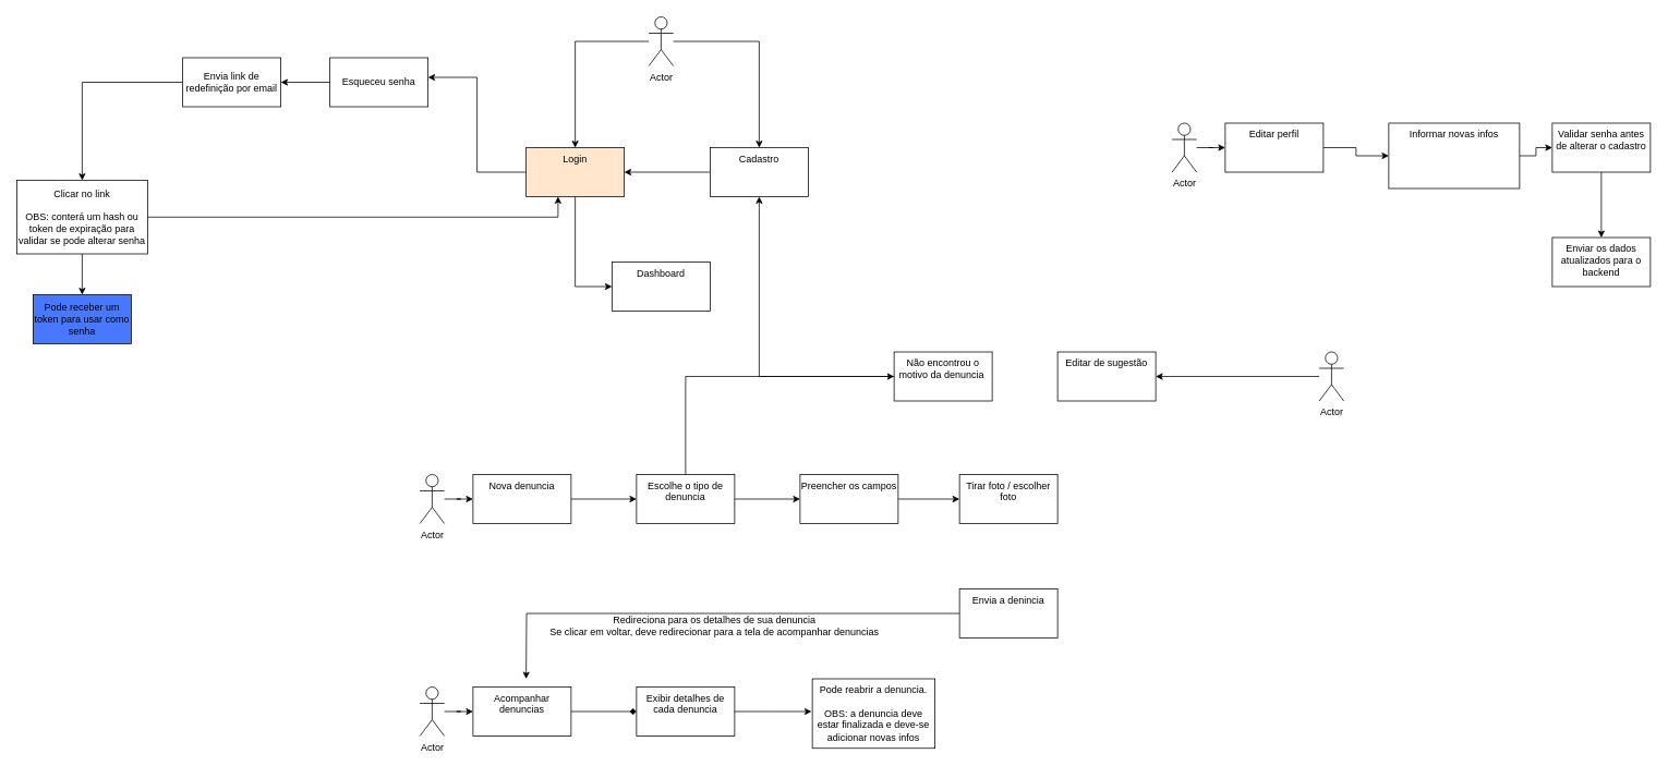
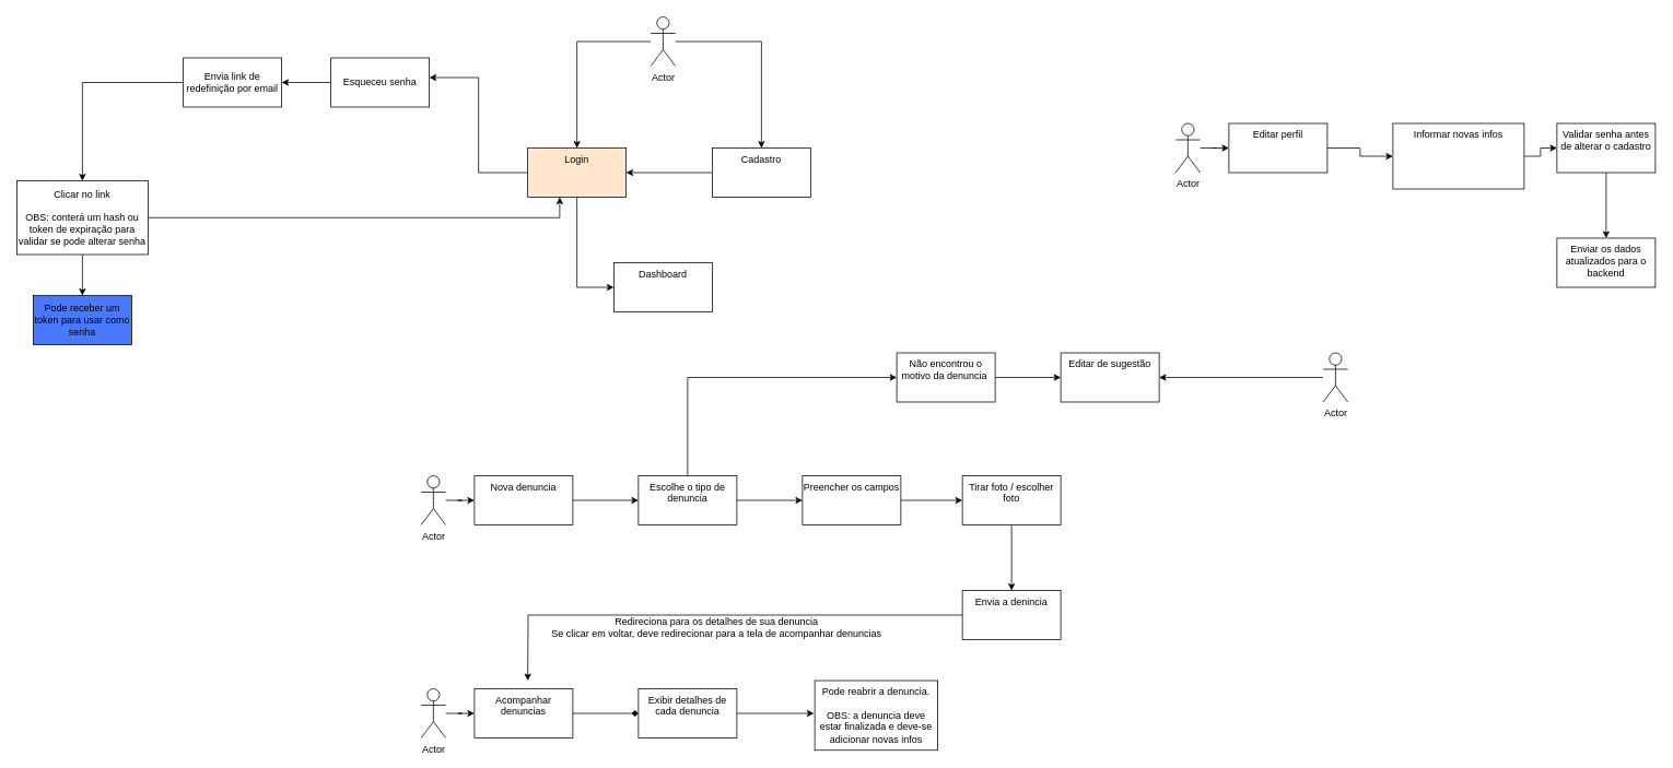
- <mxCell id="49" value="" style="edgeStyle=orthogonalEdgeStyle;rounded=0;orthogonalLoop=1;jettySize=auto;html=1;" edge="1" parent="1" source="50" target="31"><mxGeometry relative="1" as="geometry" /></mxCell>
+ <mxCell id="49" value="" style="edgeStyle=orthogonalEdgeStyle;rounded=0;orthogonalLoop=1;jettySize=auto;html=1;" edge="1" parent="1" source="50" target="51"><mxGeometry relative="1" as="geometry" /></mxCell>
+ <mxCell id="18" value="" style="edgeStyle=orthogonalEdgeStyle;rounded=0;orthogonalLoop=1;jettySize=auto;html=1;" edge="1" parent="1" source="19" target="21"><mxGeometry relative="1" as="geometry" /></mxCell>
